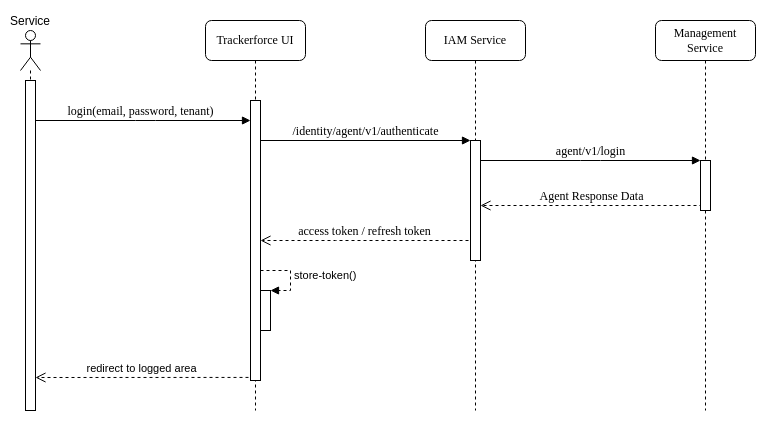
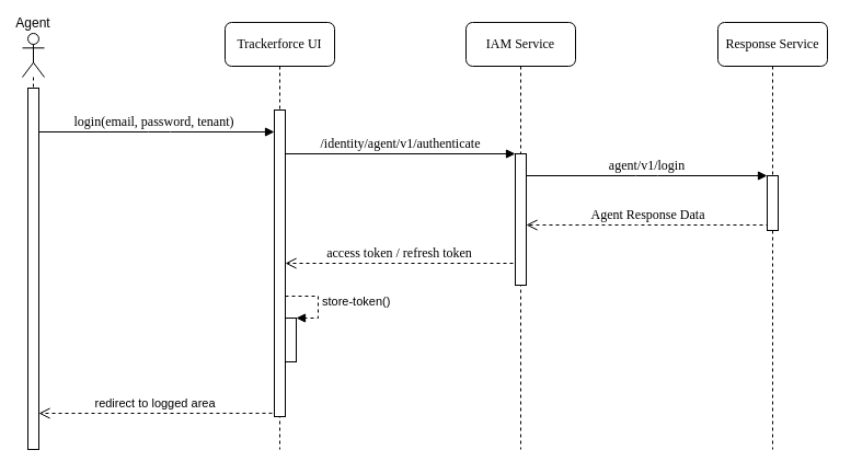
- <mxCell id="13" value="Service" style="shape=umlLifeline;participant=umlActor;perimeter=lifelinePerimeter;whiteSpace=wrap;html=1;container=1;collapsible=0;recursiveResize=0;verticalAlign=bottom;spacingTop=36;labelBackgroundColor=#ffffff;outlineConnect=0;labelPosition=center;verticalLabelPosition=top;align=center;" parent="1" vertex="1"><mxGeometry x="20" y="30" width="20" height="380" as="geometry" /></mxCell>
+ <mxCell id="13" value="Agent" style="shape=umlLifeline;participant=umlActor;perimeter=lifelinePerimeter;whiteSpace=wrap;html=1;container=1;collapsible=0;recursiveResize=0;verticalAlign=bottom;spacingTop=36;labelBackgroundColor=#ffffff;outlineConnect=0;labelPosition=center;verticalLabelPosition=top;align=center;" parent="1" vertex="1"><mxGeometry x="20" y="30" width="20" height="380" as="geometry" /></mxCell>
- <mxCell id="6" value="Management Service" style="shape=umlLifeline;perimeter=lifelinePerimeter;whiteSpace=wrap;html=1;container=1;collapsible=0;recursiveResize=0;outlineConnect=0;rounded=1;shadow=0;comic=0;labelBackgroundColor=none;strokeWidth=1;fontFamily=Verdana;fontSize=12;align=center;" parent="1" vertex="1"><mxGeometry x="655" y="20" width="100" height="390" as="geometry" /></mxCell>
+ <mxCell id="6" value="Response Service" style="shape=umlLifeline;perimeter=lifelinePerimeter;whiteSpace=wrap;html=1;container=1;collapsible=0;recursiveResize=0;outlineConnect=0;rounded=1;shadow=0;comic=0;labelBackgroundColor=none;strokeWidth=1;fontFamily=Verdana;fontSize=12;align=center;" parent="1" vertex="1"><mxGeometry x="655" y="20" width="100" height="390" as="geometry" /></mxCell>
